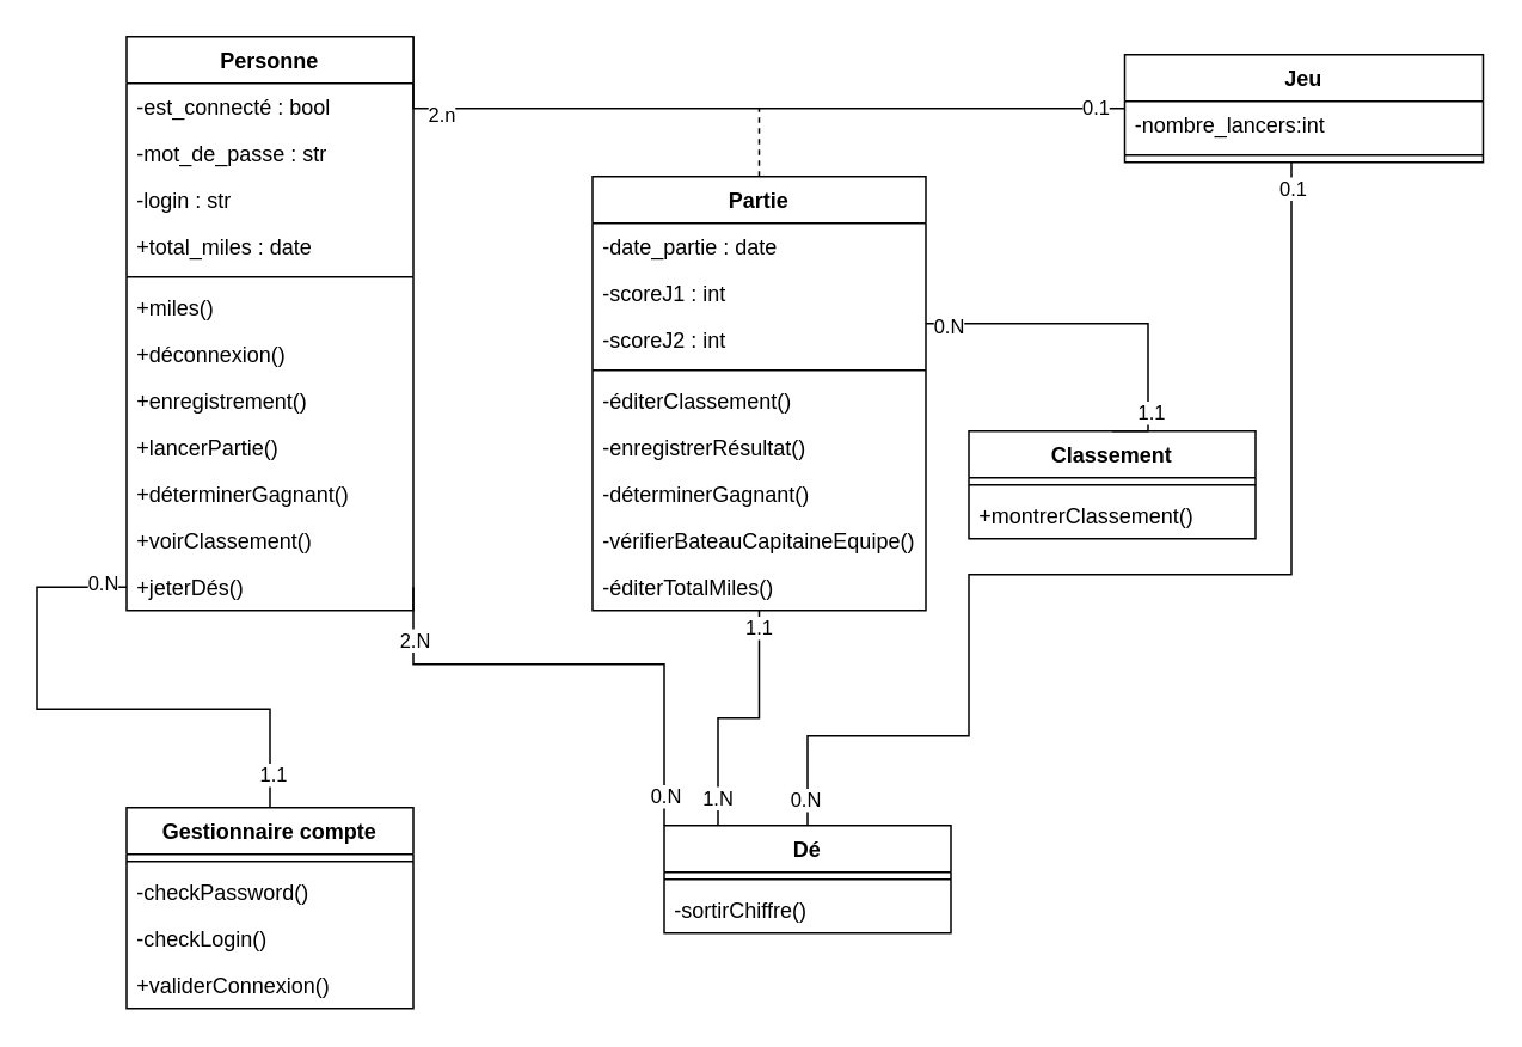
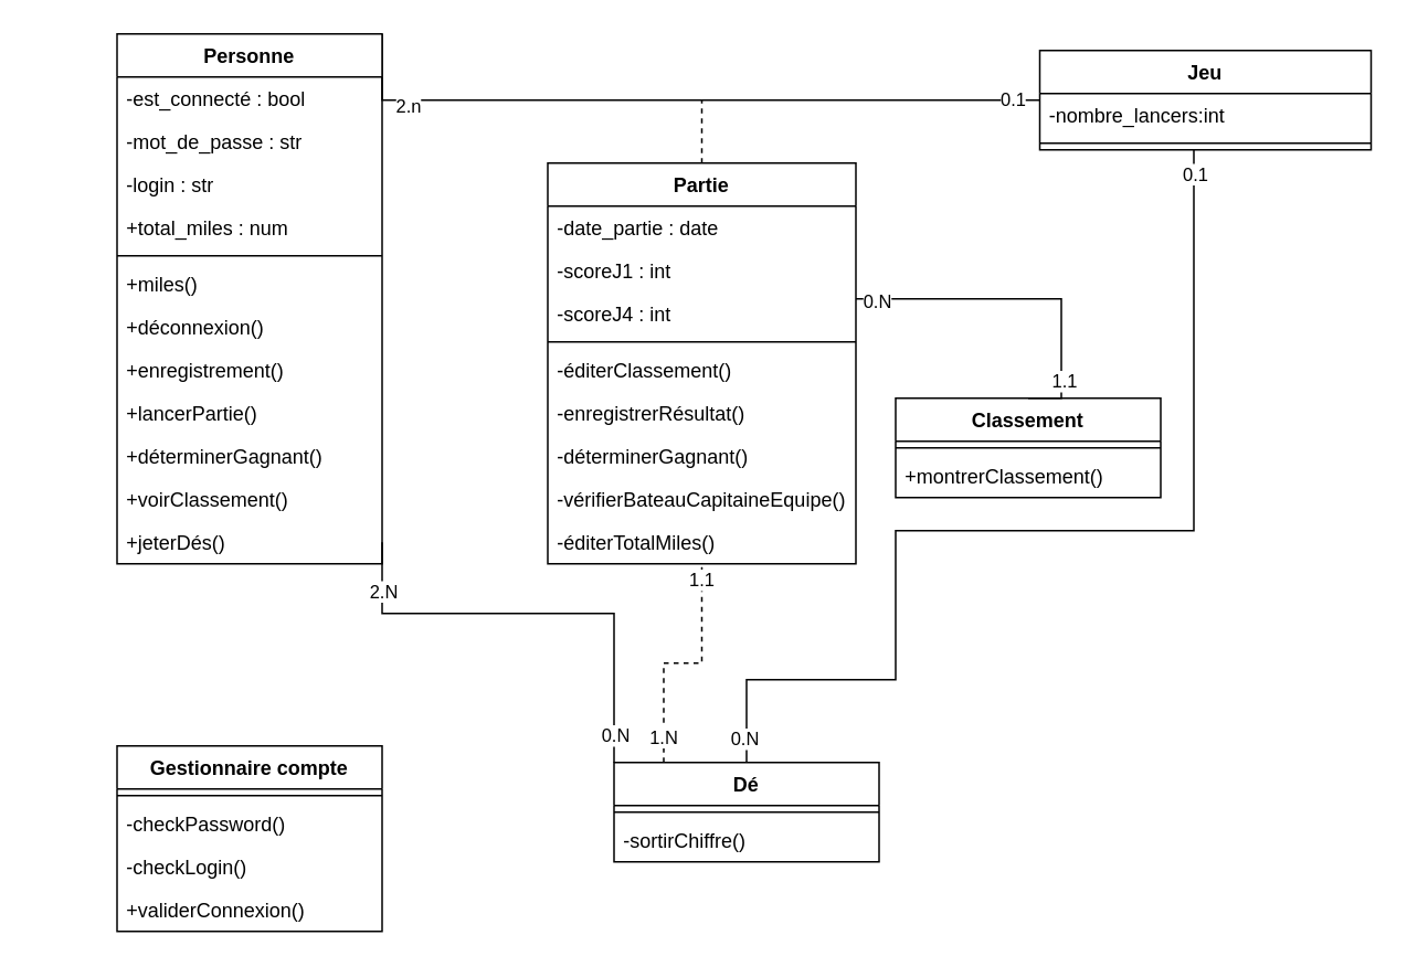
- <mxCell id="9" value="+total_miles : date" style="text;strokeColor=none;fillColor=none;align=left;verticalAlign=top;spacingLeft=4;spacingRight=4;overflow=hidden;rotatable=0;points=[[0,0.5],[1,0.5]];portConstraint=eastwest;" vertex="1" parent="5"><mxGeometry y="104" width="160" height="26" as="geometry" /></mxCell>
+ <mxCell id="9" value="+total_miles : num" style="text;strokeColor=none;fillColor=none;align=left;verticalAlign=top;spacingLeft=4;spacingRight=4;overflow=hidden;rotatable=0;points=[[0,0.5],[1,0.5]];portConstraint=eastwest;" vertex="1" parent="5"><mxGeometry y="104" width="160" height="26" as="geometry" /></mxCell>
- <mxCell id="22" value="-scoreJ2 : int" style="text;strokeColor=none;fillColor=none;align=left;verticalAlign=top;spacingLeft=4;spacingRight=4;overflow=hidden;rotatable=0;points=[[0,0.5],[1,0.5]];portConstraint=eastwest;" vertex="1" parent="19"><mxGeometry y="78" width="186" height="26" as="geometry" /></mxCell>
+ <mxCell id="22" value="-scoreJ4 : int" style="text;strokeColor=none;fillColor=none;align=left;verticalAlign=top;spacingLeft=4;spacingRight=4;overflow=hidden;rotatable=0;points=[[0,0.5],[1,0.5]];portConstraint=eastwest;" vertex="1" parent="19"><mxGeometry y="78" width="186" height="26" as="geometry" /></mxCell>
- <mxCell id="54" style="edgeStyle=orthogonalEdgeStyle;rounded=0;orthogonalLoop=1;jettySize=auto;html=1;endArrow=none;endFill=0;" edge="1" parent="1" source="17" target="35"><mxGeometry relative="1" as="geometry"><Array as="points"><mxPoint x="20" y="327" /><mxPoint x="20" y="395" /><mxPoint x="150" y="395" /></Array></mxGeometry></mxCell>
- <mxCell id="55" value="0.N" style="edgeLabel;html=1;align=center;verticalAlign=middle;resizable=0;points=[];" vertex="1" connectable="0" parent="54"><mxGeometry x="-0.905" y="-3" relative="1" as="geometry"><mxPoint as="offset" /></mxGeometry></mxCell>
- <mxCell id="56" value="1.1" style="edgeLabel;html=1;align=center;verticalAlign=middle;resizable=0;points=[];" vertex="1" connectable="0" parent="54"><mxGeometry x="0.877" y="1" relative="1" as="geometry"><mxPoint as="offset" /></mxGeometry></mxCell>
- <mxCell id="43" value="1.1" style="edgeStyle=orthogonalEdgeStyle;rounded=0;orthogonalLoop=1;jettySize=auto;html=1;endArrow=none;endFill=0;" edge="1" parent="1" source="48" target="19"><mxGeometry x="0.864" relative="1" as="geometry"><Array as="points"><mxPoint x="400" y="400" /><mxPoint x="423" y="400" /></Array><mxPoint as="offset" /></mxGeometry></mxCell>
+ <mxCell id="43" value="1.1" style="edgeStyle=orthogonalEdgeStyle;rounded=0;orthogonalLoop=1;jettySize=auto;html=1;endArrow=none;endFill=0;dashed=1;" edge="1" parent="1" source="48" target="19"><mxGeometry x="0.864" relative="1" as="geometry"><Array as="points"><mxPoint x="400" y="400" /><mxPoint x="423" y="400" /></Array><mxPoint as="offset" /></mxGeometry></mxCell>
